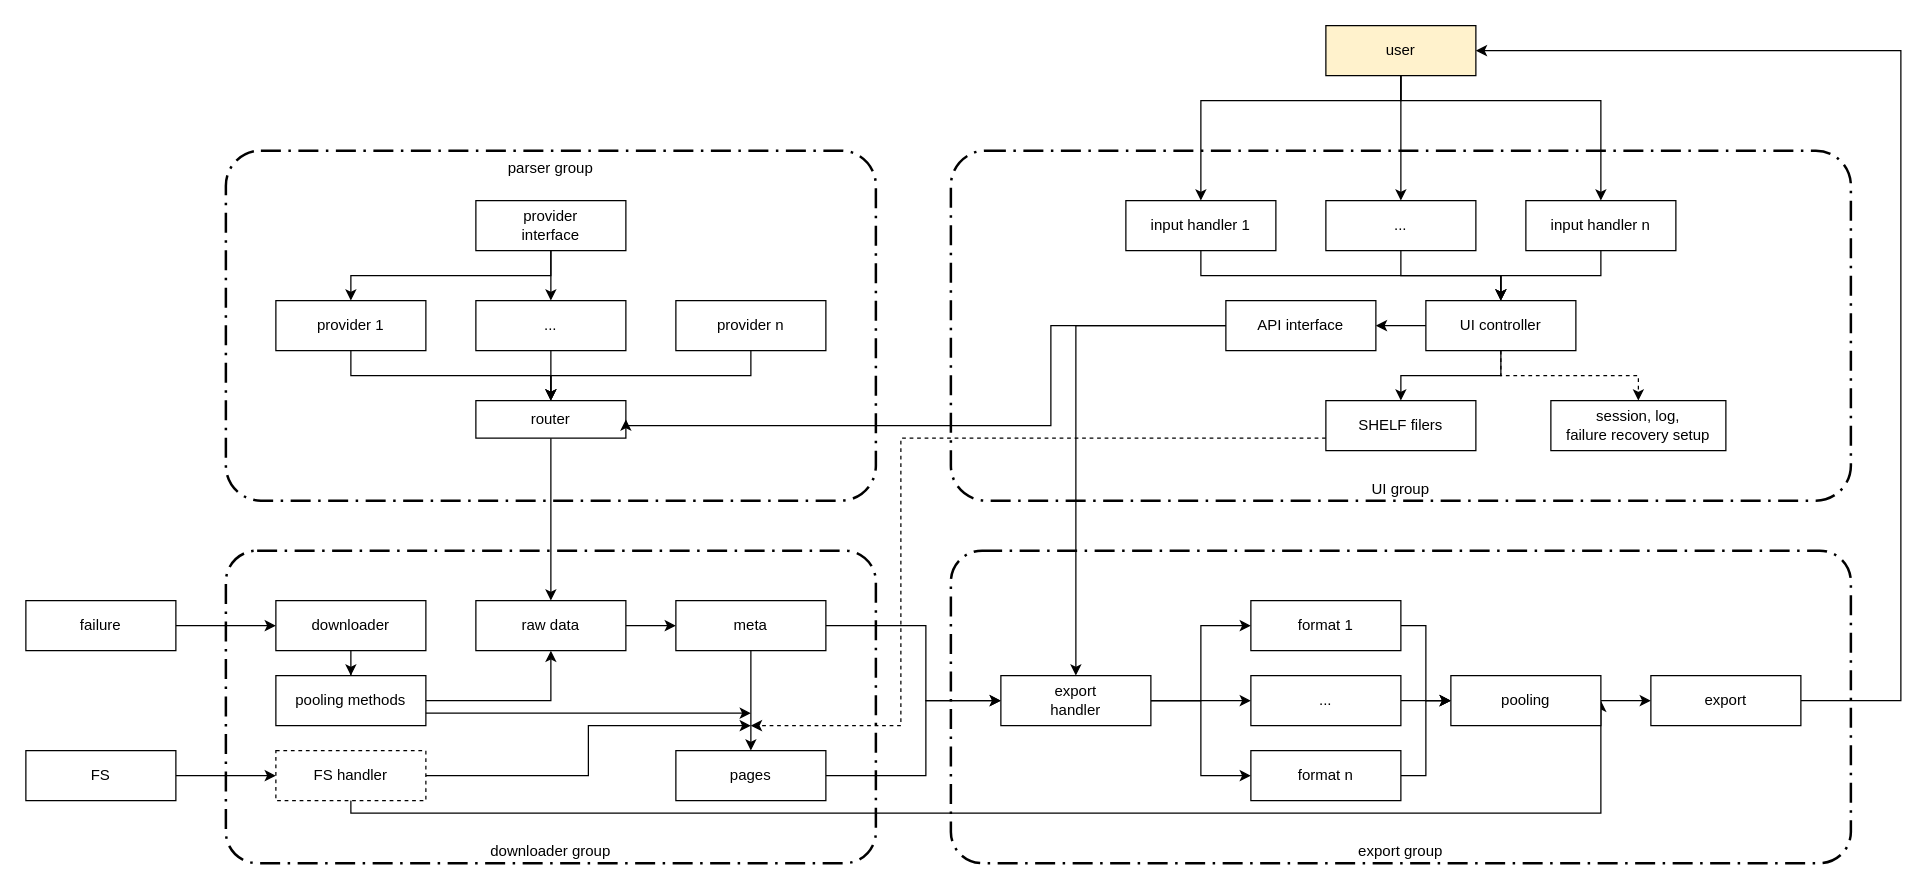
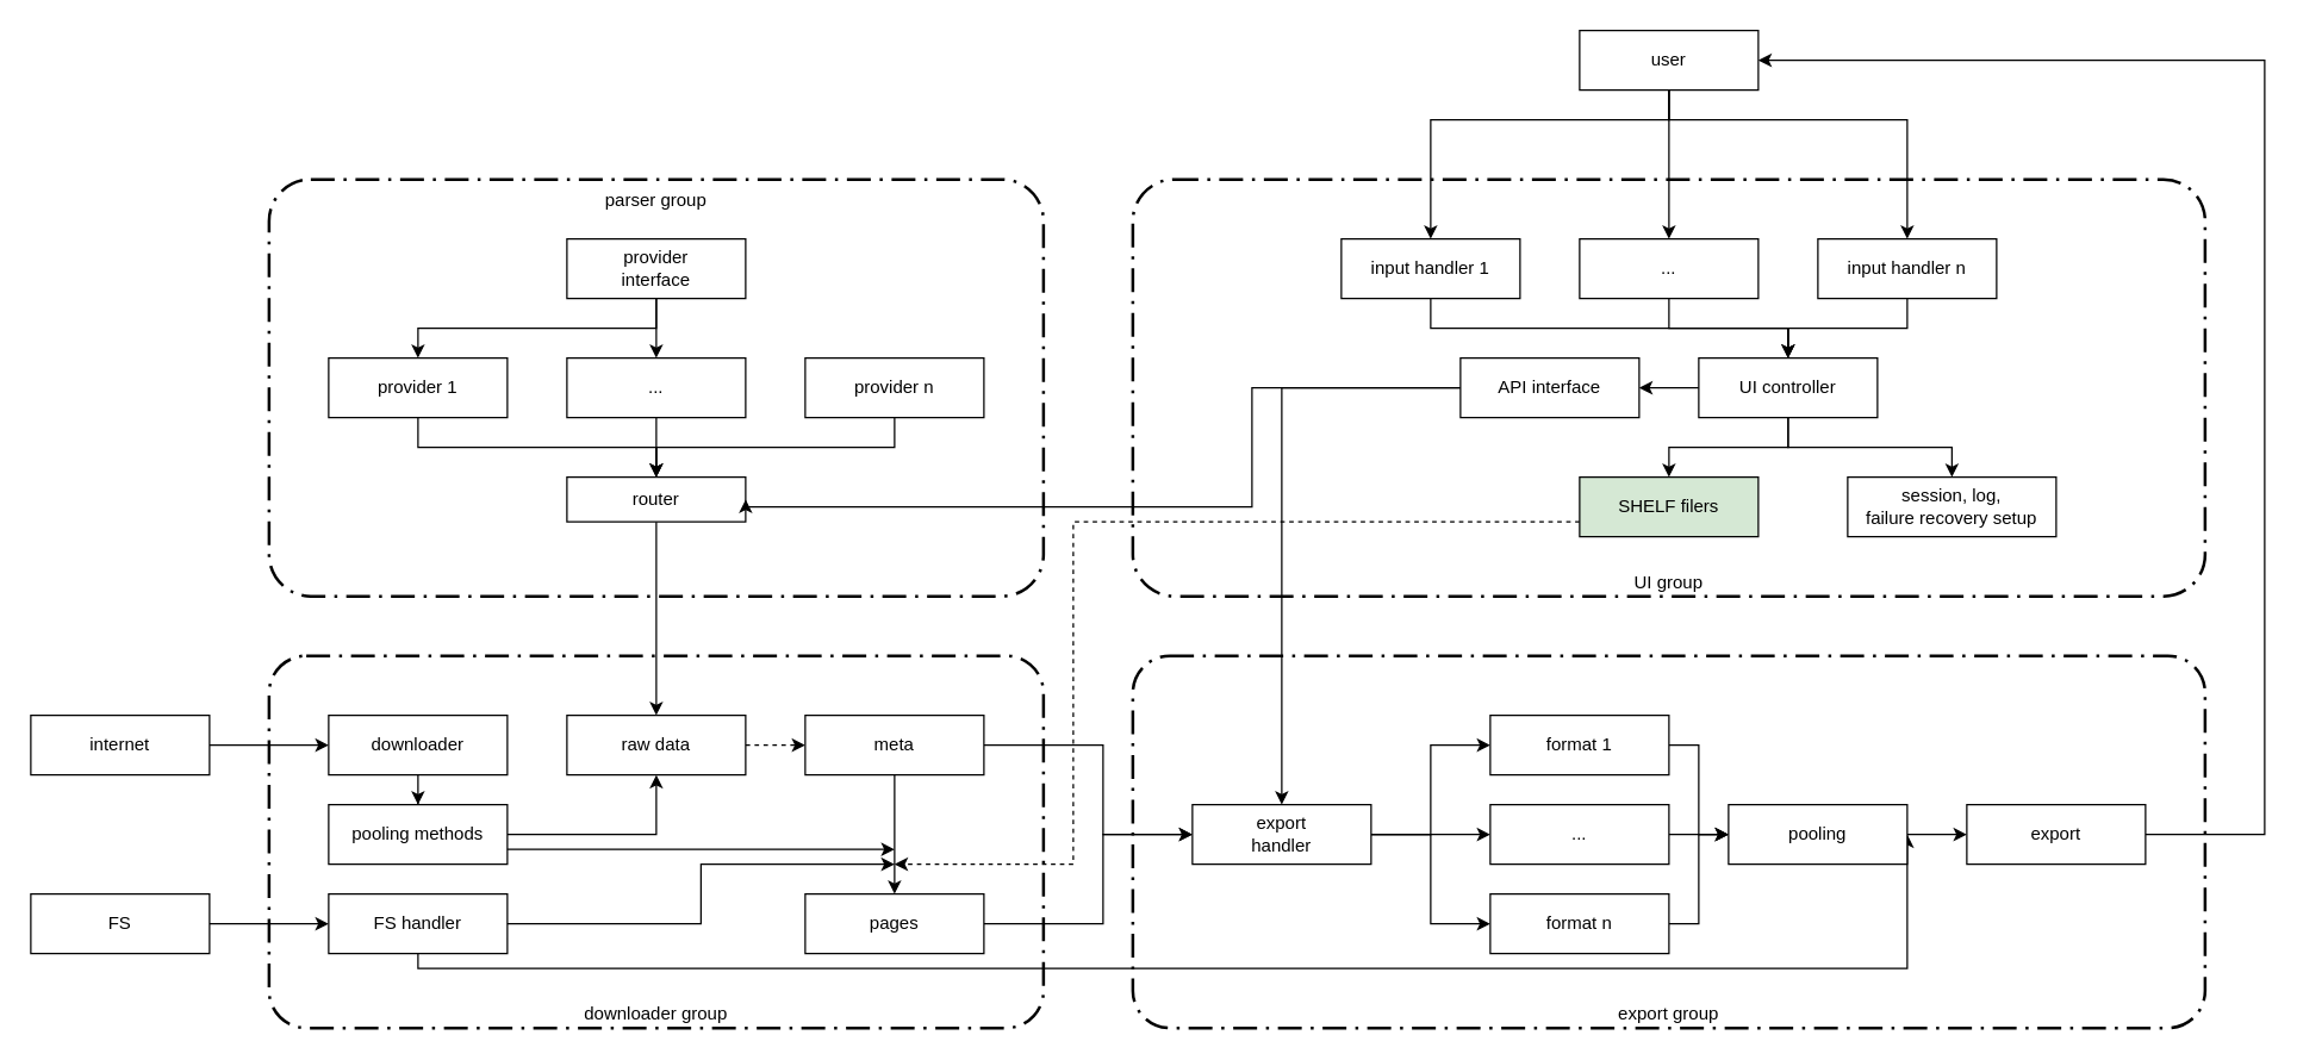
- <mxCell id="52" value="user" style="rounded=0;whiteSpace=wrap;html=1;fillColor=#fff2cc;" vertex="1" parent="1"><mxGeometry x="1060" y="20" width="120" height="40" as="geometry" /></mxCell>
+ <mxCell id="52" value="user" style="rounded=0;whiteSpace=wrap;html=1;" vertex="1" parent="1"><mxGeometry x="1060" y="20" width="120" height="40" as="geometry" /></mxCell>
- <mxCell id="61" style="edgeStyle=orthogonalEdgeStyle;rounded=0;orthogonalLoop=1;jettySize=auto;html=1;strokeColor=#000000;dashed=1;" edge="1" parent="1" source="62" target="68"><mxGeometry relative="1" as="geometry" /></mxCell>
+ <mxCell id="61" style="edgeStyle=orthogonalEdgeStyle;rounded=0;orthogonalLoop=1;jettySize=auto;html=1;strokeColor=#000000;" edge="1" parent="1" source="62" target="68"><mxGeometry relative="1" as="geometry" /></mxCell>
- <mxCell id="67" value="SHELF filers" style="rounded=0;whiteSpace=wrap;html=1;" vertex="1" parent="1"><mxGeometry x="1060" y="320" width="120" height="40" as="geometry" /></mxCell>
+ <mxCell id="67" value="SHELF filers" style="rounded=0;whiteSpace=wrap;html=1;fillColor=#d5e8d4;" vertex="1" parent="1"><mxGeometry x="1060" y="320" width="120" height="40" as="geometry" /></mxCell>
- <mxCell id="70" value="failure" style="rounded=0;whiteSpace=wrap;html=1;" vertex="1" parent="1"><mxGeometry x="20" y="480" width="120" height="40" as="geometry" /></mxCell>
+ <mxCell id="70" value="internet" style="rounded=0;whiteSpace=wrap;html=1;" vertex="1" parent="1"><mxGeometry x="20" y="480" width="120" height="40" as="geometry" /></mxCell>
- <mxCell id="24" style="edgeStyle=orthogonalEdgeStyle;rounded=0;orthogonalLoop=1;jettySize=auto;html=1;" edge="1" parent="1" source="25" target="30"><mxGeometry relative="1" as="geometry" /></mxCell>
+ <mxCell id="24" style="edgeStyle=orthogonalEdgeStyle;rounded=0;orthogonalLoop=1;jettySize=auto;html=1;dashed=1;" edge="1" parent="1" source="25" target="30"><mxGeometry relative="1" as="geometry" /></mxCell>
- <mxCell id="21" value="FS handler" style="rounded=0;whiteSpace=wrap;html=1;dashed=1;" vertex="1" parent="1"><mxGeometry x="220" y="600" width="120" height="40" as="geometry" /></mxCell>
+ <mxCell id="21" value="FS handler" style="rounded=0;whiteSpace=wrap;html=1;" vertex="1" parent="1"><mxGeometry x="220" y="600" width="120" height="40" as="geometry" /></mxCell>
